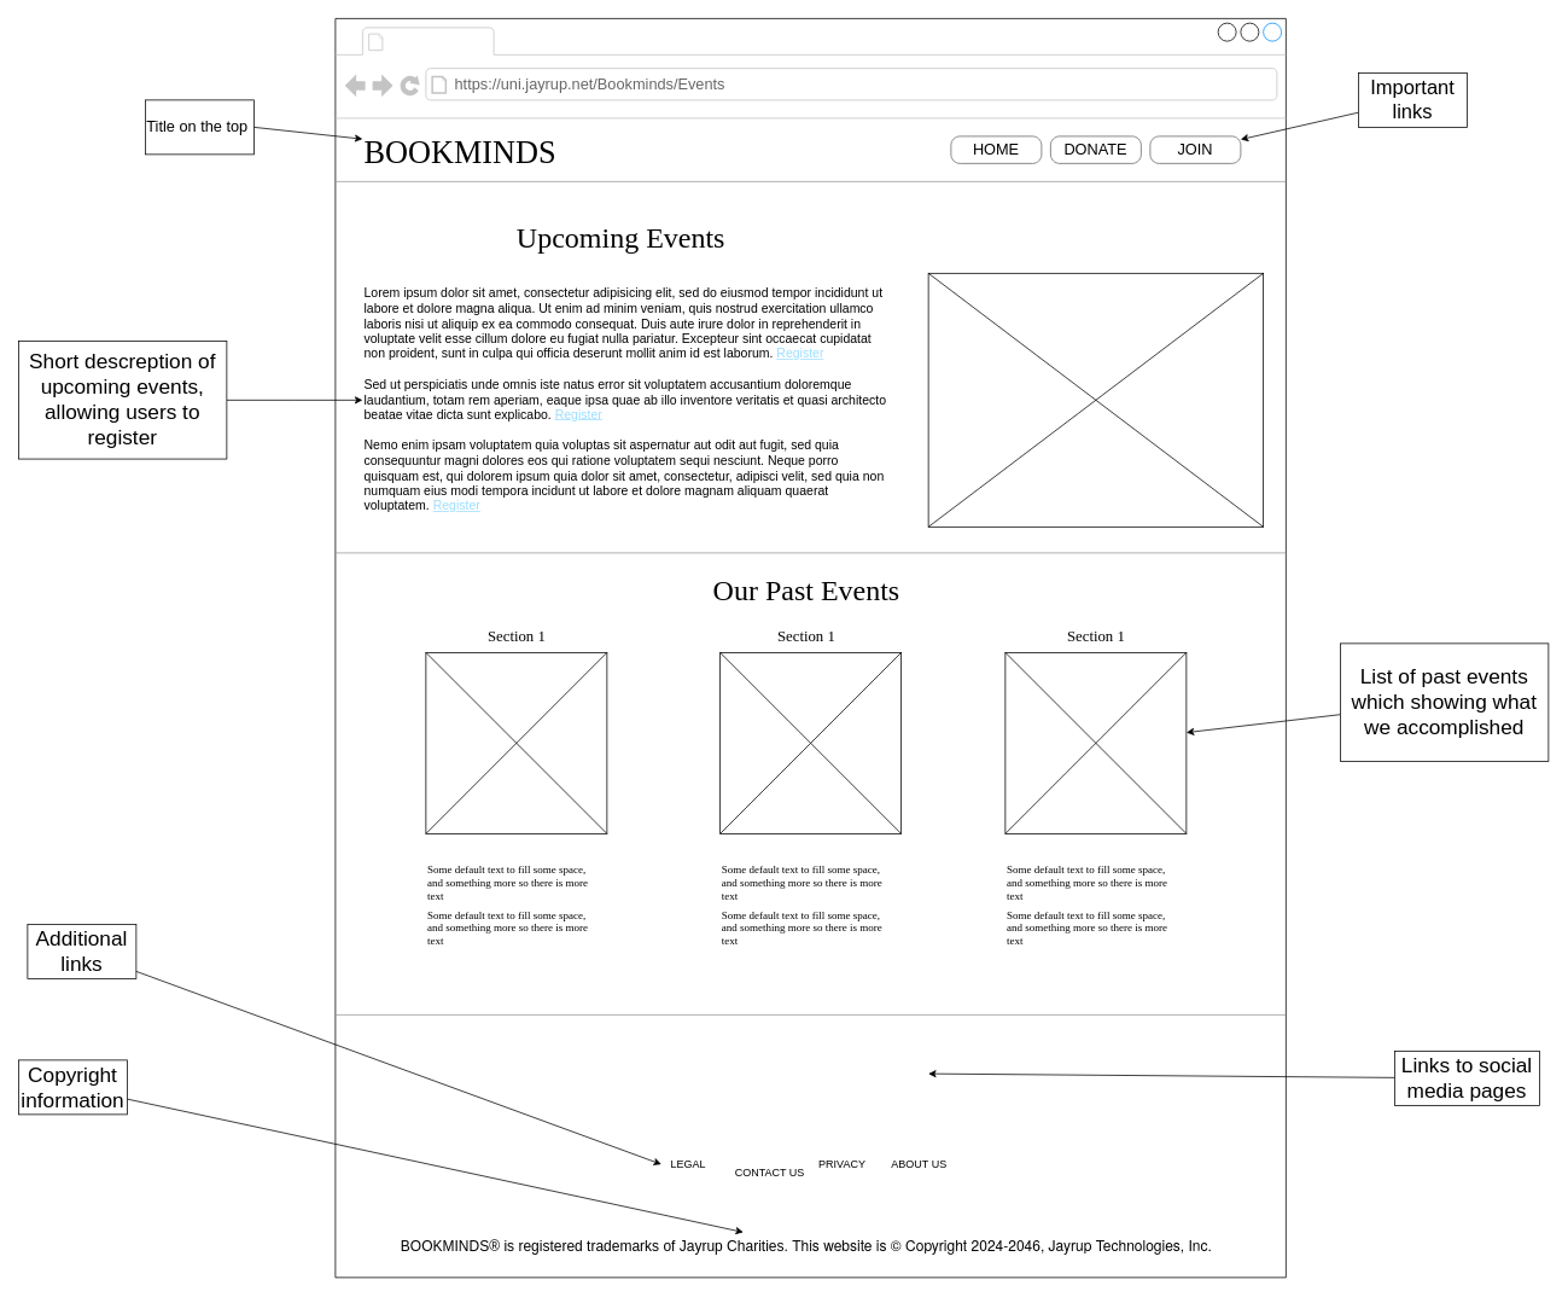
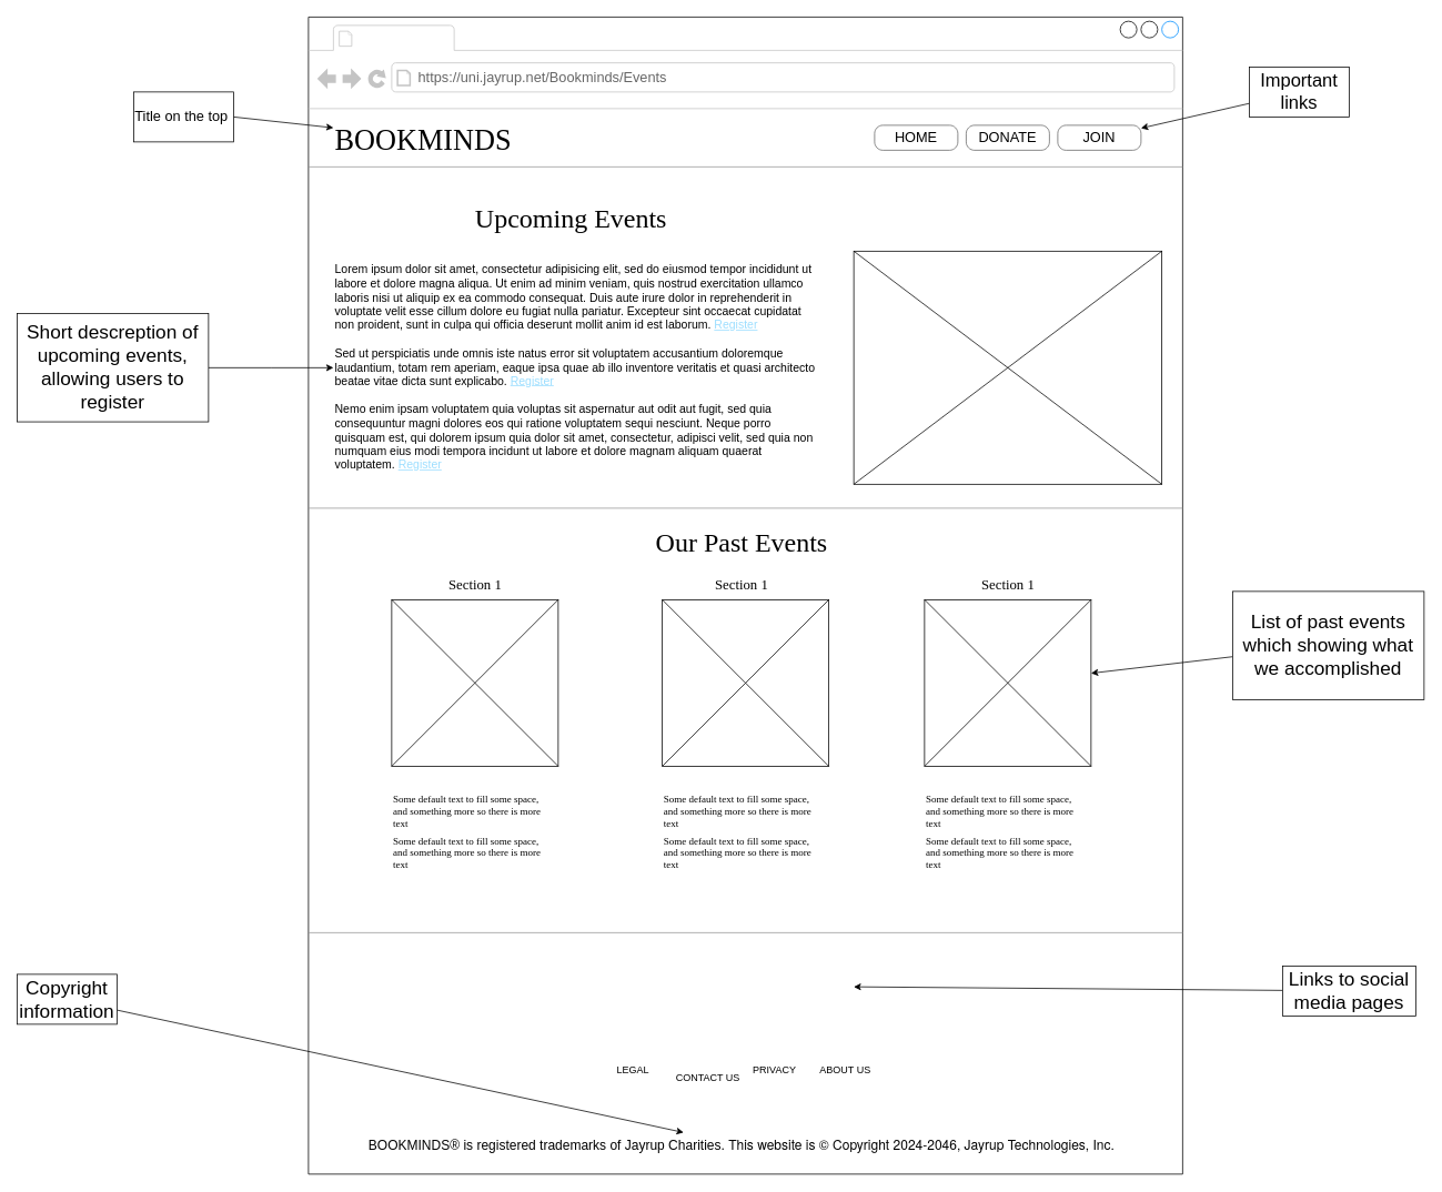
- <mxCell id="47" value="Additional links" style="rounded=0;whiteSpace=wrap;html=1;fontSize=23;" vertex="1" parent="1"><mxGeometry x="30" y="1020" width="120" height="60" as="geometry" /></mxCell>
- <mxCell id="46" style="rounded=0;orthogonalLoop=1;jettySize=auto;html=1;entryX=0;entryY=0.5;entryDx=0;entryDy=0;" edge="1" parent="1" source="47" target="32"><mxGeometry relative="1" as="geometry" /></mxCell>
